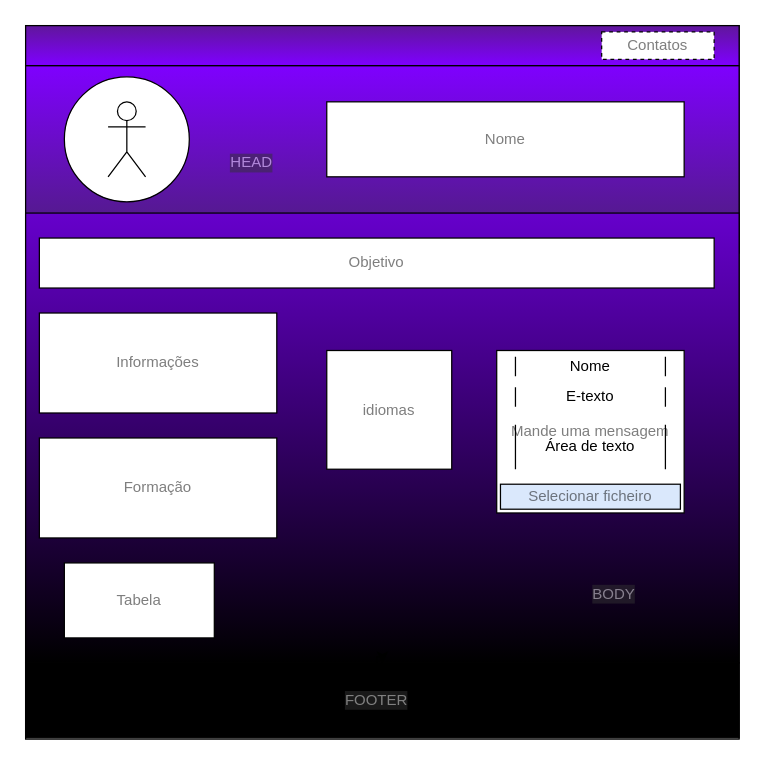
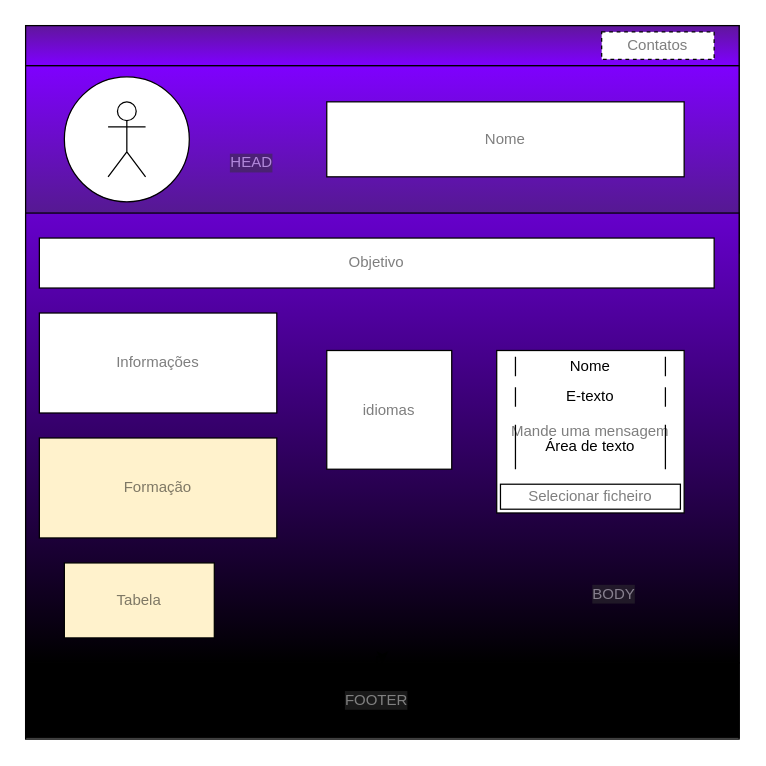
- <mxCell id="11" value="Formação" style="rounded=0;whiteSpace=wrap;html=1;textOpacity=50;" vertex="1" parent="1"><mxGeometry x="31" y="350" width="190" height="80" as="geometry" /></mxCell>
+ <mxCell id="11" value="Formação" style="rounded=0;whiteSpace=wrap;html=1;textOpacity=50;fillColor=#fff2cc;" vertex="1" parent="1"><mxGeometry x="31" y="350" width="190" height="80" as="geometry" /></mxCell>
- <mxCell id="16" value="Selecionar ficheiro" style="rounded=0;whiteSpace=wrap;html=1;labelPosition=center;verticalLabelPosition=middle;align=center;verticalAlign=middle;textOpacity=50;fillColor=#dae8fc;" vertex="1" parent="1"><mxGeometry x="400" y="387" width="144" height="20" as="geometry" /></mxCell>
+ <mxCell id="16" value="Selecionar ficheiro" style="rounded=0;whiteSpace=wrap;html=1;labelPosition=center;verticalLabelPosition=middle;align=center;verticalAlign=middle;textOpacity=50;" vertex="1" parent="1"><mxGeometry x="400" y="387" width="144" height="20" as="geometry" /></mxCell>
- <mxCell id="13" value="Tabela" style="rounded=0;whiteSpace=wrap;html=1;textOpacity=50;" vertex="1" parent="1"><mxGeometry x="51" y="450" width="120" height="60" as="geometry" /></mxCell>
+ <mxCell id="13" value="Tabela" style="rounded=0;whiteSpace=wrap;html=1;textOpacity=50;fillColor=#fff2cc;" vertex="1" parent="1"><mxGeometry x="51" y="450" width="120" height="60" as="geometry" /></mxCell>
